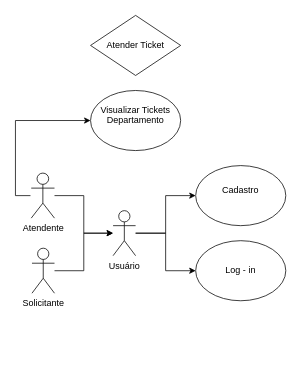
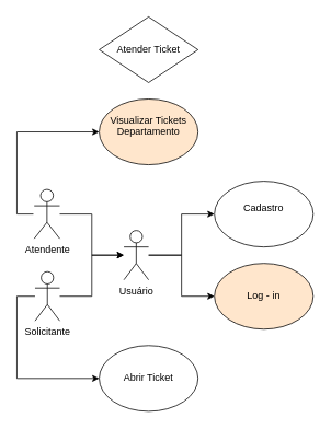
- <mxCell id="11" value="&lt;div&gt;Visualizar Tickets Departamento&lt;/div&gt;&lt;div&gt;&lt;br&gt;&lt;/div&gt;" style="ellipse;whiteSpace=wrap;html=1;" vertex="1" parent="1"><mxGeometry x="120" y="120" width="120" height="80" as="geometry" /></mxCell>
+ <mxCell id="11" value="&lt;div&gt;Visualizar Tickets Departamento&lt;/div&gt;&lt;div&gt;&lt;br&gt;&lt;/div&gt;" style="ellipse;whiteSpace=wrap;html=1;fillColor=#ffe6cc;" vertex="1" parent="1"><mxGeometry x="120" y="120" width="120" height="80" as="geometry" /></mxCell>
- <mxCell id="9" value="&lt;div&gt;Log - in&lt;/div&gt;" style="ellipse;whiteSpace=wrap;html=1;" vertex="1" parent="1"><mxGeometry x="260" y="320" width="120" height="80" as="geometry" /></mxCell>
+ <mxCell id="9" value="&lt;div&gt;Log - in&lt;/div&gt;" style="ellipse;whiteSpace=wrap;html=1;fillColor=#ffe6cc;" vertex="1" parent="1"><mxGeometry x="260" y="320" width="120" height="80" as="geometry" /></mxCell>
+ <mxCell id="5" style="edgeStyle=orthogonalEdgeStyle;rounded=0;orthogonalLoop=1;jettySize=auto;html=1;entryX=0;entryY=0.5;entryDx=0;entryDy=0;" edge="1" parent="1" source="7" target="10"><mxGeometry relative="1" as="geometry"><mxPoint x="30" y="340" as="sourcePoint" /><Array as="points"><mxPoint x="20" y="360" /><mxPoint x="20" y="460" /></Array></mxGeometry></mxCell>
+ <mxCell id="10" value="&lt;div&gt;Abrir Ticket&lt;/div&gt;" style="ellipse;whiteSpace=wrap;html=1;" vertex="1" parent="1"><mxGeometry x="120" y="420" width="120" height="80" as="geometry" /></mxCell>
